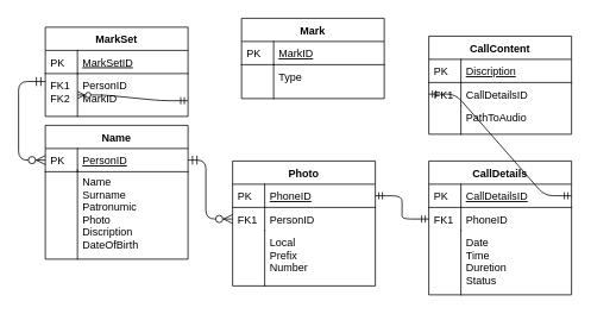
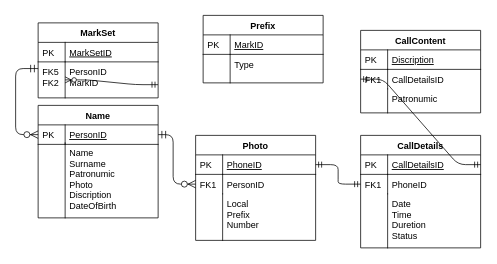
- <mxCell id="5" value="Mark" style="swimlane;fontStyle=1;childLayout=stackLayout;horizontal=1;startSize=26;horizontalStack=0;resizeParent=1;resizeLast=0;collapsible=1;marginBottom=0;rounded=0;shadow=0;strokeWidth=1;" parent="1" vertex="1"><mxGeometry x="270" y="20" width="160" height="90" as="geometry"><mxRectangle x="260" y="80" width="160" height="26" as="alternateBounds" /></mxGeometry></mxCell>
+ <mxCell id="5" value="Prefix" style="swimlane;fontStyle=1;childLayout=stackLayout;horizontal=1;startSize=26;horizontalStack=0;resizeParent=1;resizeLast=0;collapsible=1;marginBottom=0;rounded=0;shadow=0;strokeWidth=1;" parent="1" vertex="1"><mxGeometry x="270" y="20" width="160" height="90" as="geometry"><mxRectangle x="260" y="80" width="160" height="26" as="alternateBounds" /></mxGeometry></mxCell>
- <mxCell id="40" value="FK1&#10;FK2" style="shape=partialRectangle;top=0;left=0;bottom=0;fillColor=none;align=left;verticalAlign=top;spacingLeft=4;spacingRight=4;overflow=hidden;rotatable=0;points=[];portConstraint=eastwest;part=1;" vertex="1" connectable="0" parent="39"><mxGeometry width="36" height="48" as="geometry" /></mxCell>
+ <mxCell id="40" value="FK5&#10;FK2" style="shape=partialRectangle;top=0;left=0;bottom=0;fillColor=none;align=left;verticalAlign=top;spacingLeft=4;spacingRight=4;overflow=hidden;rotatable=0;points=[];portConstraint=eastwest;part=1;" vertex="1" connectable="0" parent="39"><mxGeometry width="36" height="48" as="geometry" /></mxCell>
- <mxCell id="32" value="PathToAudio" style="shape=partialRectangle;top=0;left=0;right=0;bottom=0;align=left;verticalAlign=top;fillColor=none;spacingLeft=40;spacingRight=4;overflow=hidden;rotatable=0;points=[[0,0.5],[1,0.5]];portConstraint=eastwest;dropTarget=0;rounded=0;shadow=0;strokeWidth=1;" vertex="1" parent="27"><mxGeometry y="78" width="160" height="32" as="geometry" /></mxCell>
+ <mxCell id="32" value="Patronumic" style="shape=partialRectangle;top=0;left=0;right=0;bottom=0;align=left;verticalAlign=top;fillColor=none;spacingLeft=40;spacingRight=4;overflow=hidden;rotatable=0;points=[[0,0.5],[1,0.5]];portConstraint=eastwest;dropTarget=0;rounded=0;shadow=0;strokeWidth=1;" vertex="1" parent="27"><mxGeometry y="78" width="160" height="32" as="geometry" /></mxCell>
